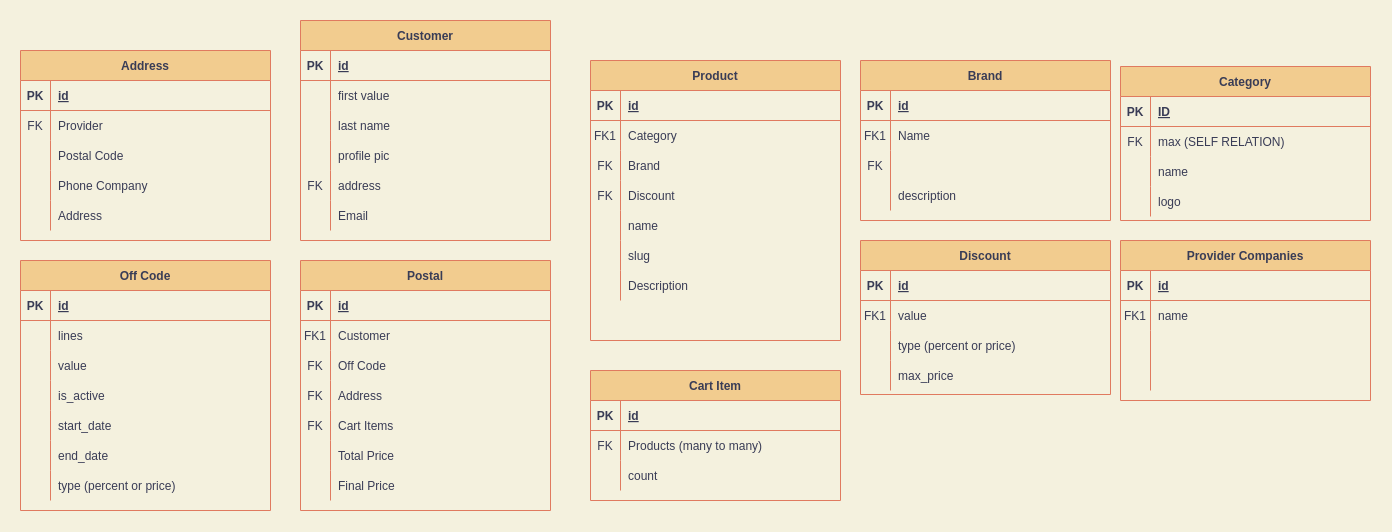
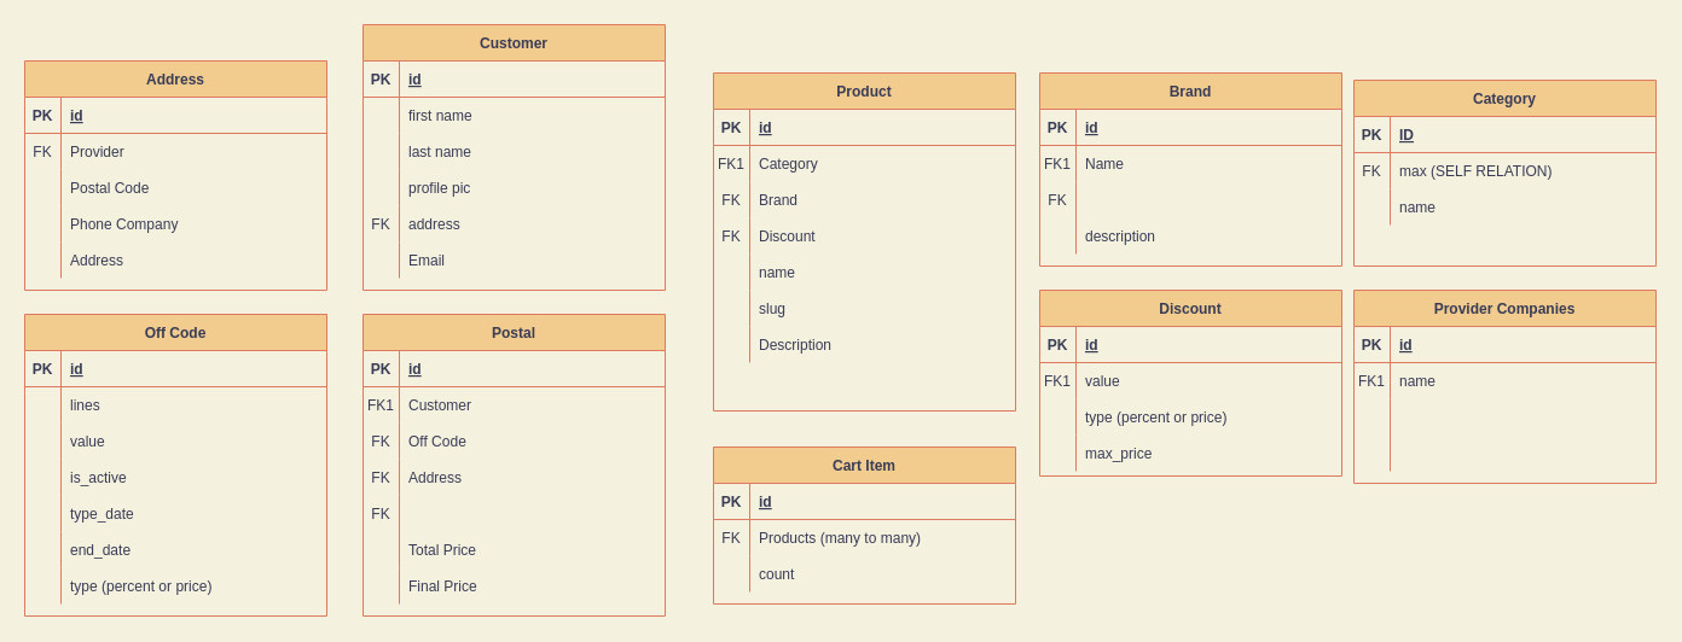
- <mxCell id="8" value="first value" style="shape=partialRectangle;overflow=hidden;connectable=0;fillColor=none;top=0;left=0;bottom=0;right=0;align=left;spacingLeft=6;strokeColor=#E07A5F;fontColor=#393C56;" parent="6" vertex="1"><mxGeometry x="30" width="220" height="30" as="geometry"><mxRectangle width="220" height="30" as="alternateBounds" /></mxGeometry></mxCell>
+ <mxCell id="8" value="first name" style="shape=partialRectangle;overflow=hidden;connectable=0;fillColor=none;top=0;left=0;bottom=0;right=0;align=left;spacingLeft=6;strokeColor=#E07A5F;fontColor=#393C56;" parent="6" vertex="1"><mxGeometry x="30" width="220" height="30" as="geometry"><mxRectangle width="220" height="30" as="alternateBounds" /></mxGeometry></mxCell>
- <mxCell id="89" value="logo" style="shape=partialRectangle;overflow=hidden;connectable=0;fillColor=none;top=0;left=0;bottom=0;right=0;align=left;spacingLeft=6;strokeColor=#E07A5F;fontColor=#393C56;" vertex="1" parent="87"><mxGeometry x="30" width="220" height="30" as="geometry"><mxRectangle width="220" height="30" as="alternateBounds" /></mxGeometry></mxCell>
- <mxCell id="118" value="start_date" style="shape=partialRectangle;overflow=hidden;connectable=0;fillColor=none;top=0;left=0;bottom=0;right=0;align=left;spacingLeft=6;strokeColor=#E07A5F;fontColor=#393C56;" vertex="1" parent="116"><mxGeometry x="30" width="220" height="30" as="geometry"><mxRectangle width="220" height="30" as="alternateBounds" /></mxGeometry></mxCell>
+ <mxCell id="118" value="type_date" style="shape=partialRectangle;overflow=hidden;connectable=0;fillColor=none;top=0;left=0;bottom=0;right=0;align=left;spacingLeft=6;strokeColor=#E07A5F;fontColor=#393C56;" vertex="1" parent="116"><mxGeometry x="30" width="220" height="30" as="geometry"><mxRectangle width="220" height="30" as="alternateBounds" /></mxGeometry></mxCell>
- <mxCell id="60" value="Cart Items" style="shape=partialRectangle;overflow=hidden;connectable=0;fillColor=none;top=0;left=0;bottom=0;right=0;align=left;spacingLeft=6;strokeColor=#E07A5F;fontColor=#393C56;" vertex="1" parent="58"><mxGeometry x="30" width="220" height="30" as="geometry"><mxRectangle width="220" height="30" as="alternateBounds" /></mxGeometry></mxCell>
